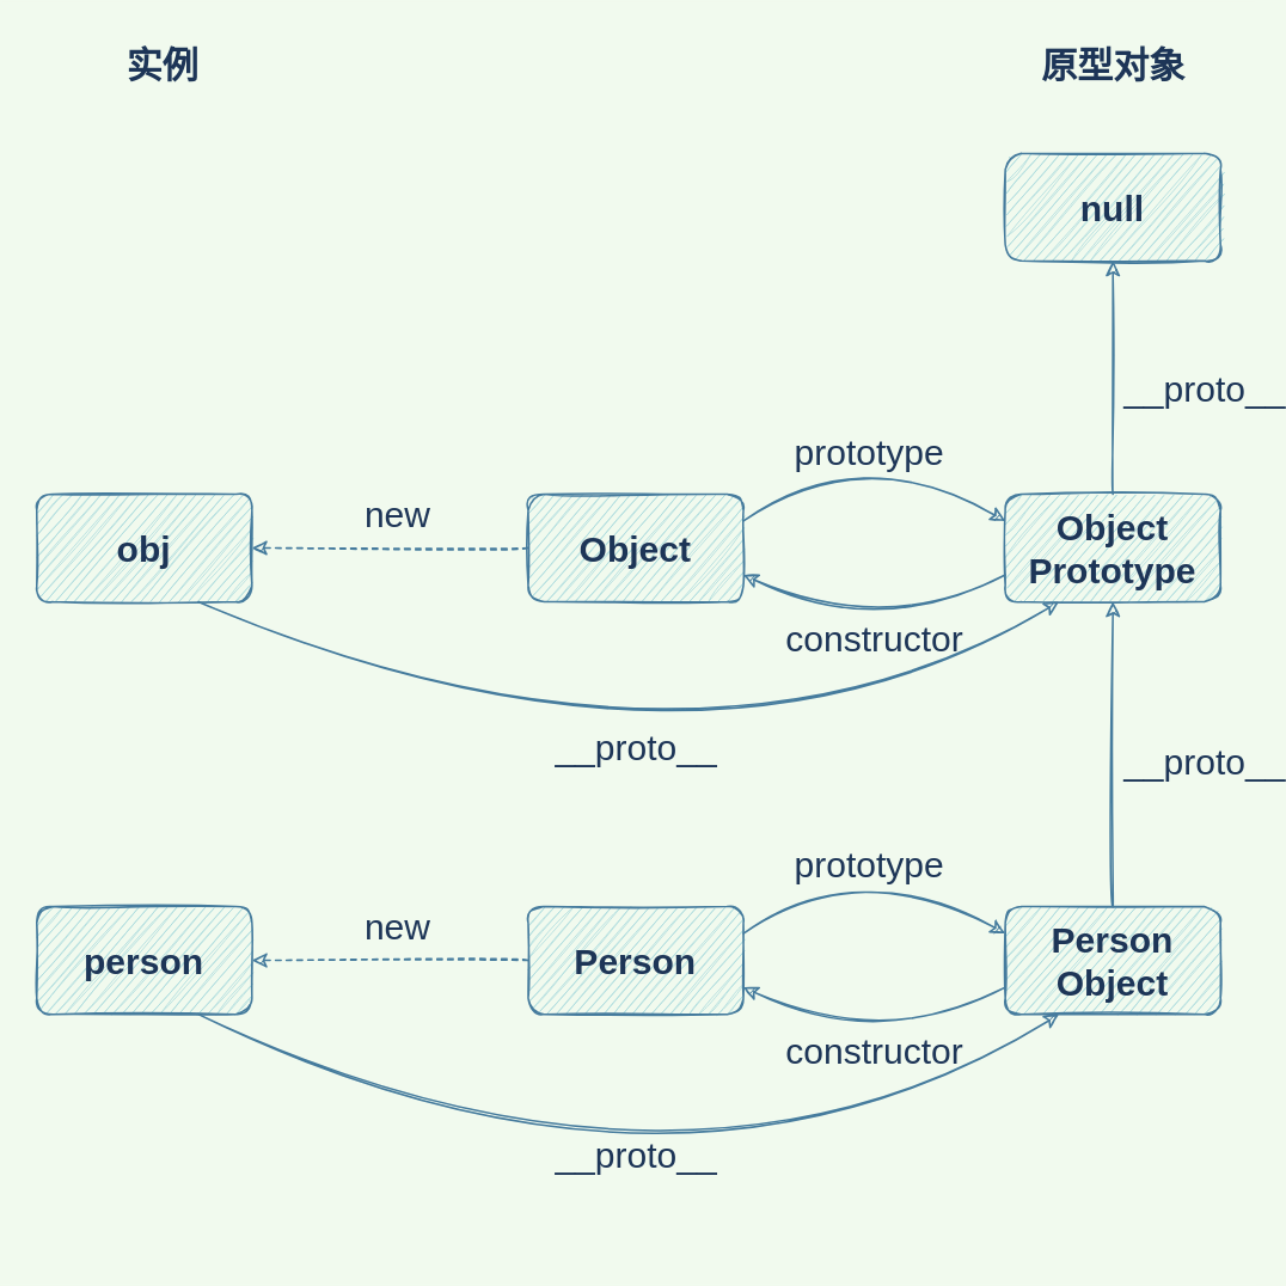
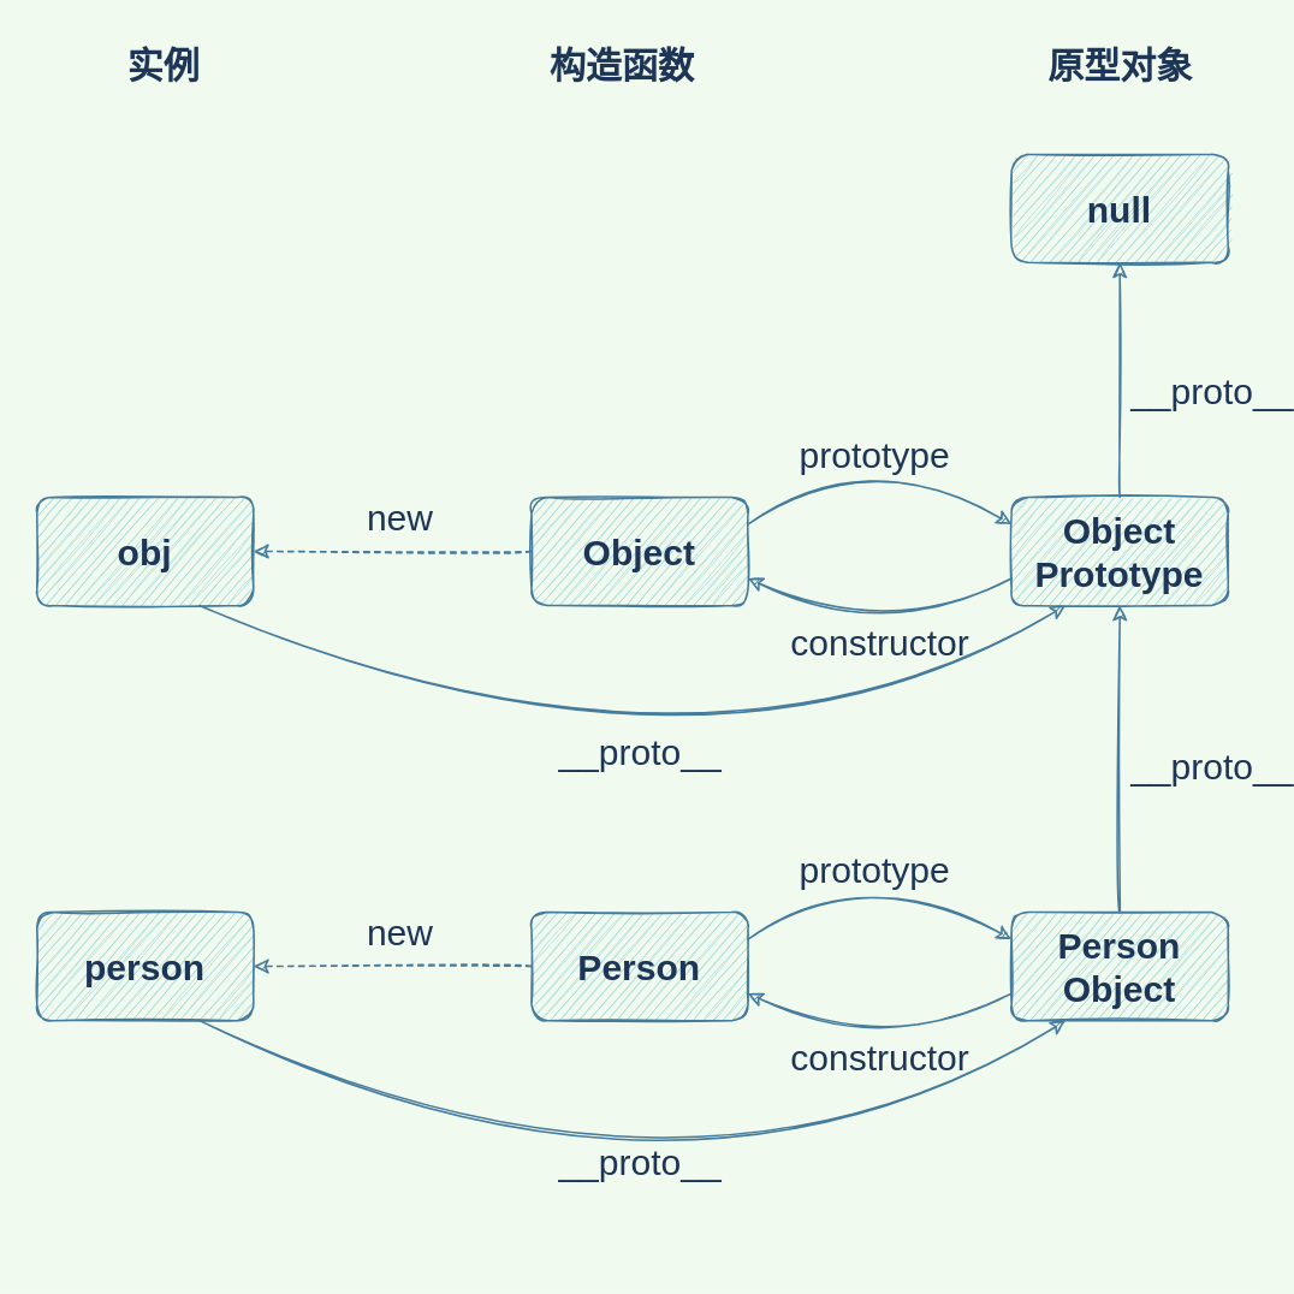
+ <mxCell id="3" value="&lt;font face=&quot;Comic Sans MS&quot; style=&quot;font-size: 20px&quot;&gt;构造函数&lt;/font&gt;" style="text;html=1;resizable=0;autosize=1;align=center;verticalAlign=middle;points=[];fillColor=none;strokeColor=none;fontStyle=1;labelBackgroundColor=none;horizontal=1;fontSize=20;fontColor=#1D3557;sketch=1;rounded=1;" vertex="1" parent="1"><mxGeometry x="294" y="20" width="100" height="30" as="geometry" /></mxCell>
